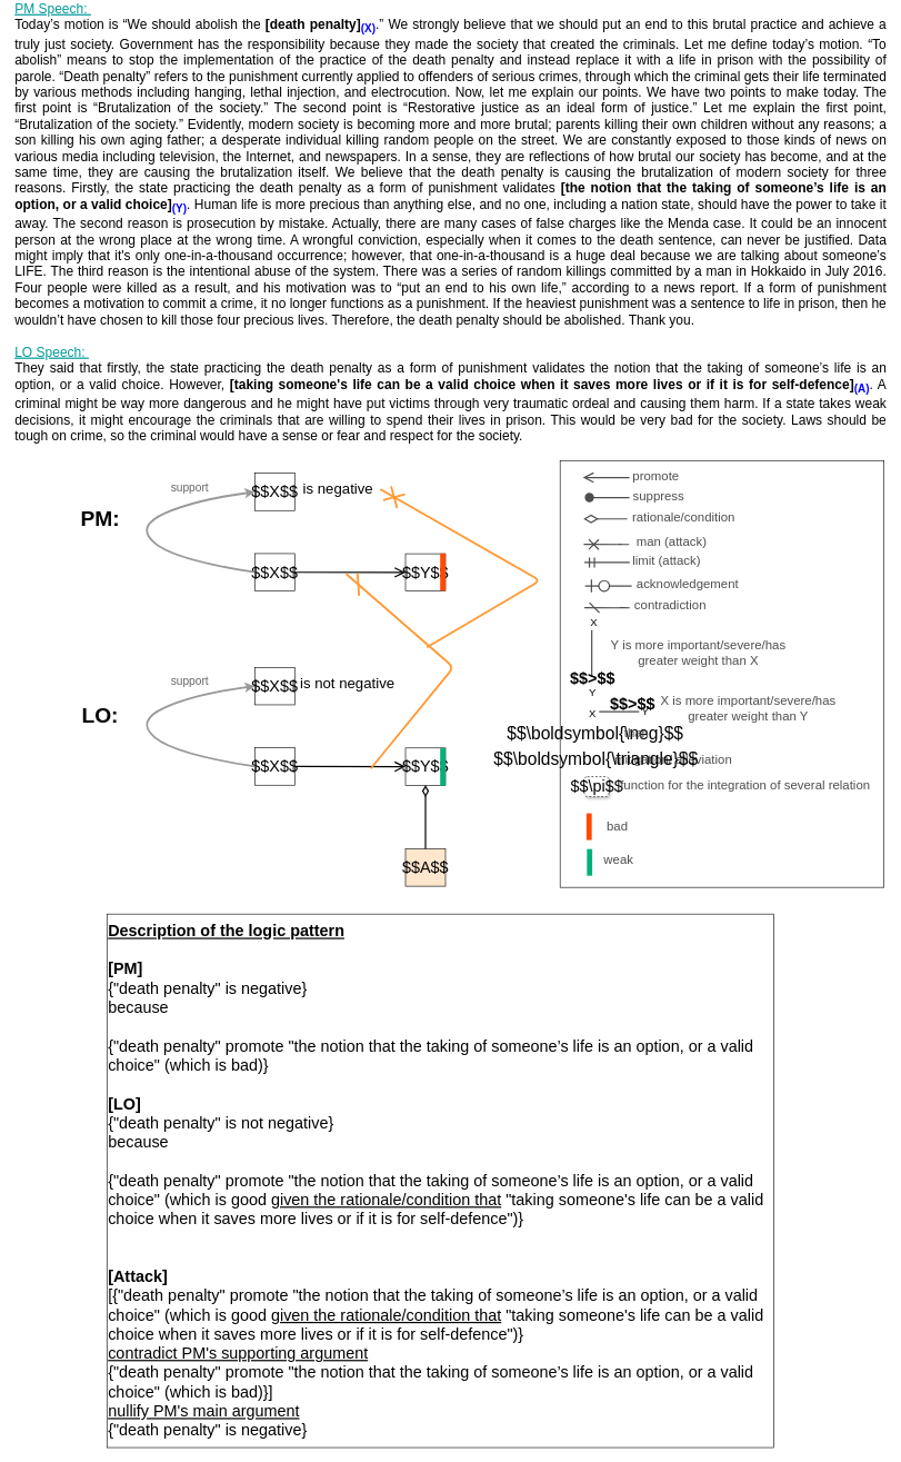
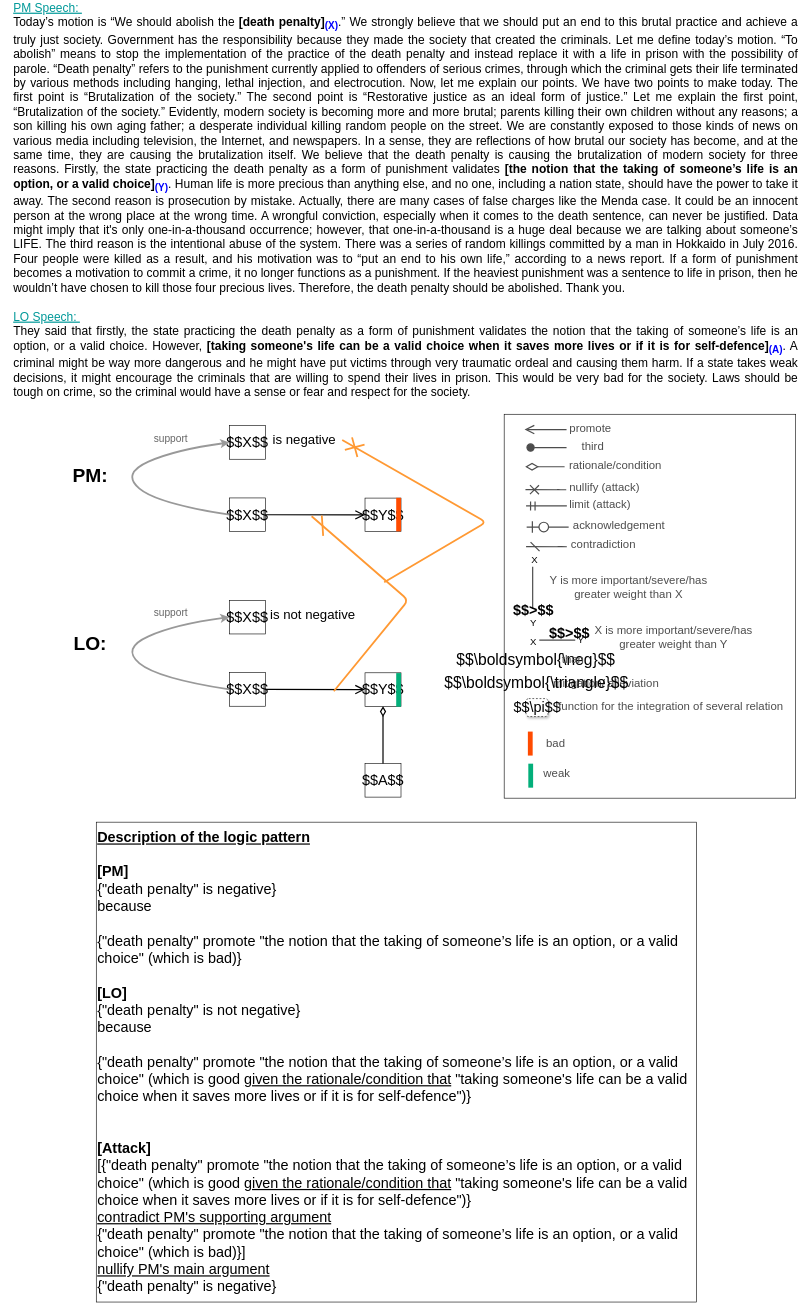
- <mxCell id="35" value="&lt;span style=&quot;font-size: 19px&quot;&gt;suppress&lt;/span&gt;" style="text;html=1;strokeColor=none;fillColor=none;align=center;verticalAlign=middle;whiteSpace=wrap;rounded=0;fontColor=#4D4D4D;" parent="1" vertex="1"><mxGeometry x="948" y="596.5" width="80" height="34" as="geometry" /></mxCell>
+ <mxCell id="35" value="&lt;span style=&quot;font-size: 19px&quot;&gt;third&lt;/span&gt;" style="text;html=1;strokeColor=none;fillColor=none;align=center;verticalAlign=middle;whiteSpace=wrap;rounded=0;fontColor=#4D4D4D;" parent="1" vertex="1"><mxGeometry x="948" y="596.5" width="80" height="34" as="geometry" /></mxCell>
- <mxCell id="4" value="&lt;font size=&quot;1&quot;&gt;&lt;b style=&quot;font-size: 32px&quot;&gt;PM:&lt;/b&gt;&lt;/font&gt;" style="text;html=1;strokeColor=none;fillColor=none;align=center;verticalAlign=middle;whiteSpace=wrap;rounded=0;" parent="1" vertex="1"><mxGeometry x="110" y="628" width="80" height="40" as="geometry" /></mxCell>
+ <mxCell id="4" value="&lt;font size=&quot;1&quot;&gt;&lt;b style=&quot;font-size: 32px&quot;&gt;PM:&lt;/b&gt;&lt;/font&gt;" style="text;html=1;strokeColor=none;fillColor=none;align=center;verticalAlign=middle;whiteSpace=wrap;rounded=0;" parent="1" vertex="1"><mxGeometry x="110" y="643" width="80" height="40" as="geometry" /></mxCell>
- <mxCell id="31" value="&lt;font style=&quot;font-size: 19px&quot;&gt;man (attack)&lt;/font&gt;" style="text;html=1;strokeColor=none;fillColor=none;align=center;verticalAlign=middle;whiteSpace=wrap;rounded=0;fontColor=#4D4D4D;" parent="1" vertex="1"><mxGeometry x="937.5" y="666" width="138.5" height="34" as="geometry" /></mxCell>
+ <mxCell id="31" value="&lt;font style=&quot;font-size: 19px&quot;&gt;nullify (attack)&lt;/font&gt;" style="text;html=1;strokeColor=none;fillColor=none;align=center;verticalAlign=middle;whiteSpace=wrap;rounded=0;fontColor=#4D4D4D;" parent="1" vertex="1"><mxGeometry x="937.5" y="666" width="138.5" height="34" as="geometry" /></mxCell>
- <mxCell id="58" value="&lt;font style=&quot;font-size: 24px&quot;&gt;$$A$$&lt;/font&gt;" style="whiteSpace=wrap;html=1;align=center;fillColor=#ffe6cc;" parent="1" vertex="1"><mxGeometry x="608" y="1142.25" width="60" height="56" as="geometry" /></mxCell>
+ <mxCell id="58" value="&lt;font style=&quot;font-size: 24px&quot;&gt;$$A$$&lt;/font&gt;" style="whiteSpace=wrap;html=1;align=center;" parent="1" vertex="1"><mxGeometry x="608" y="1142.25" width="60" height="56" as="geometry" /></mxCell>
